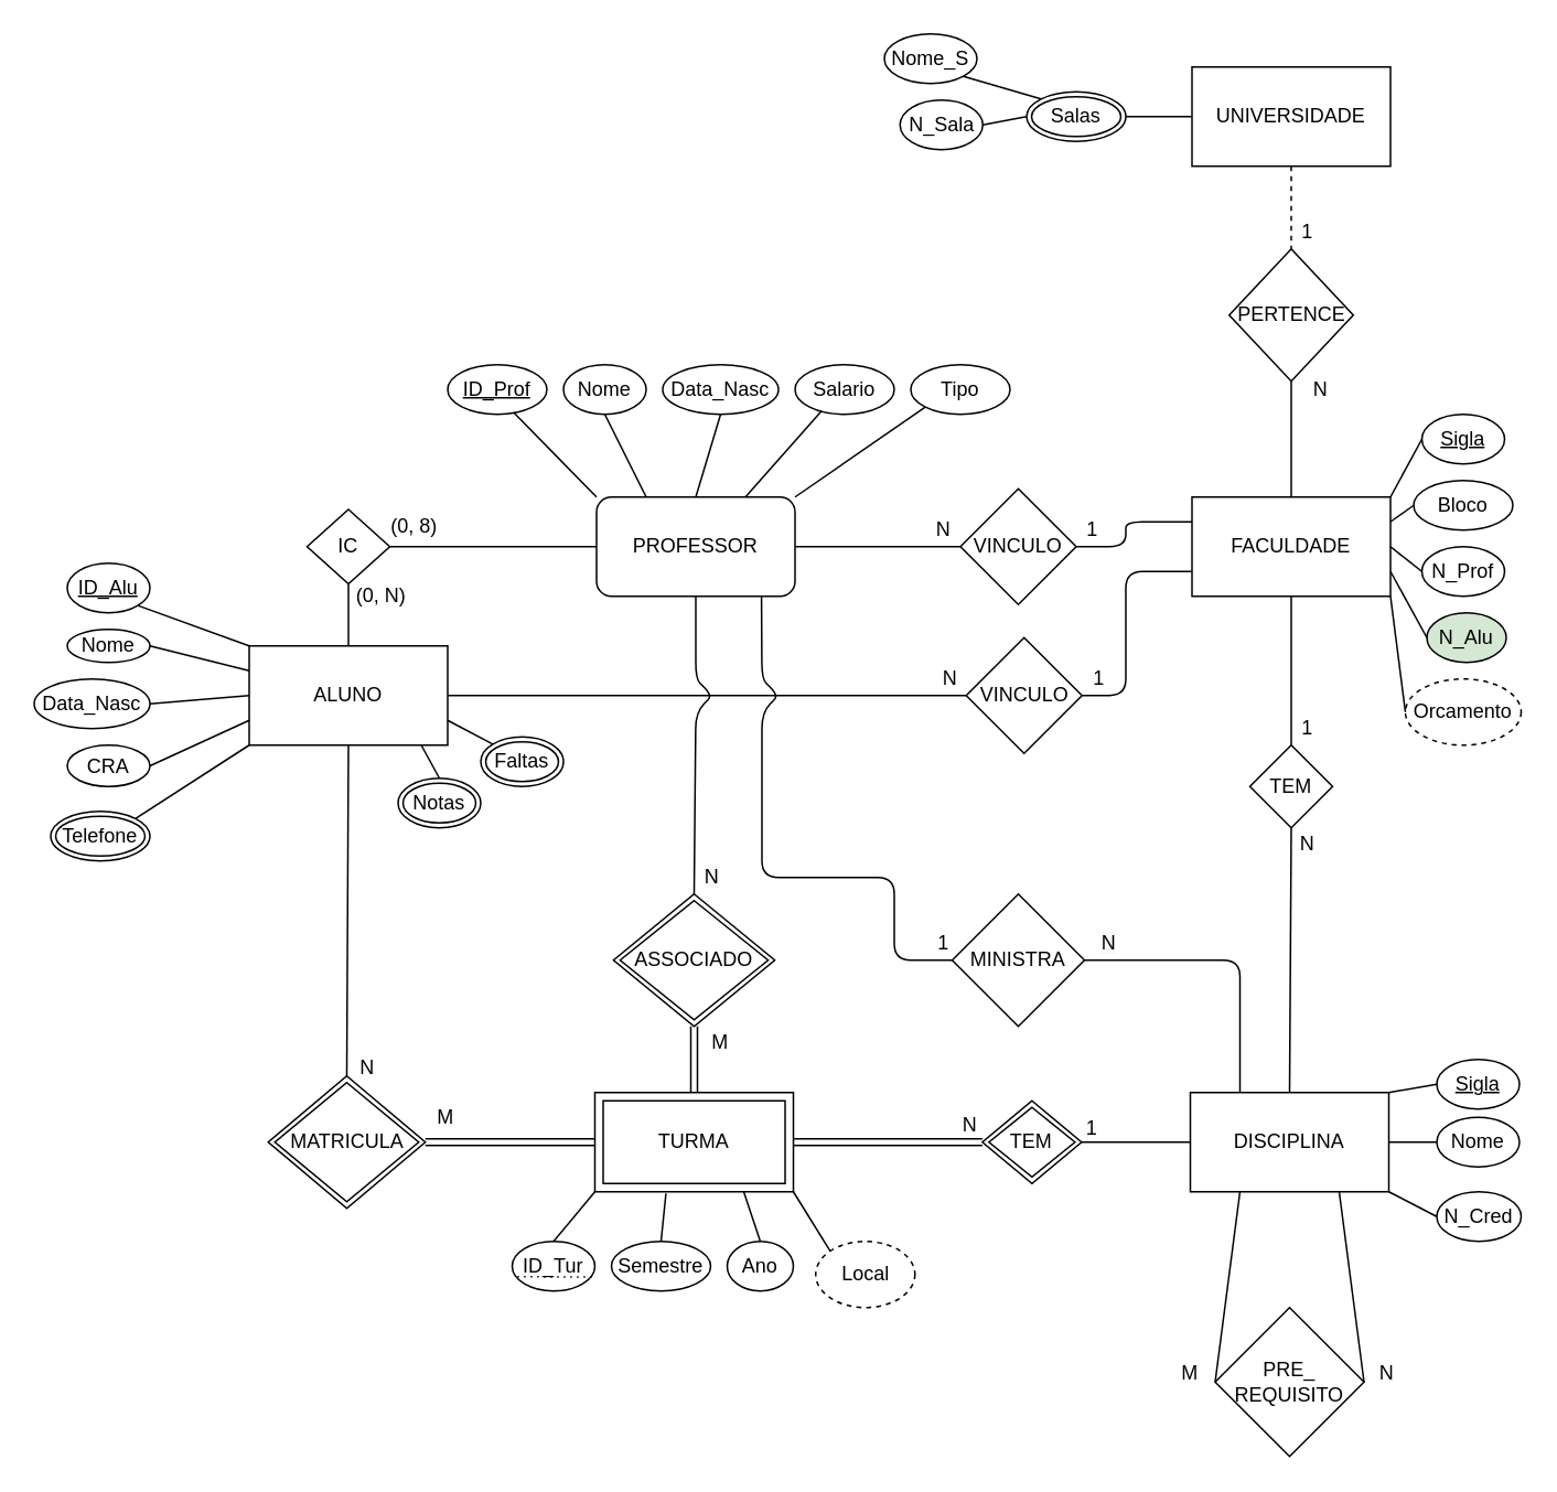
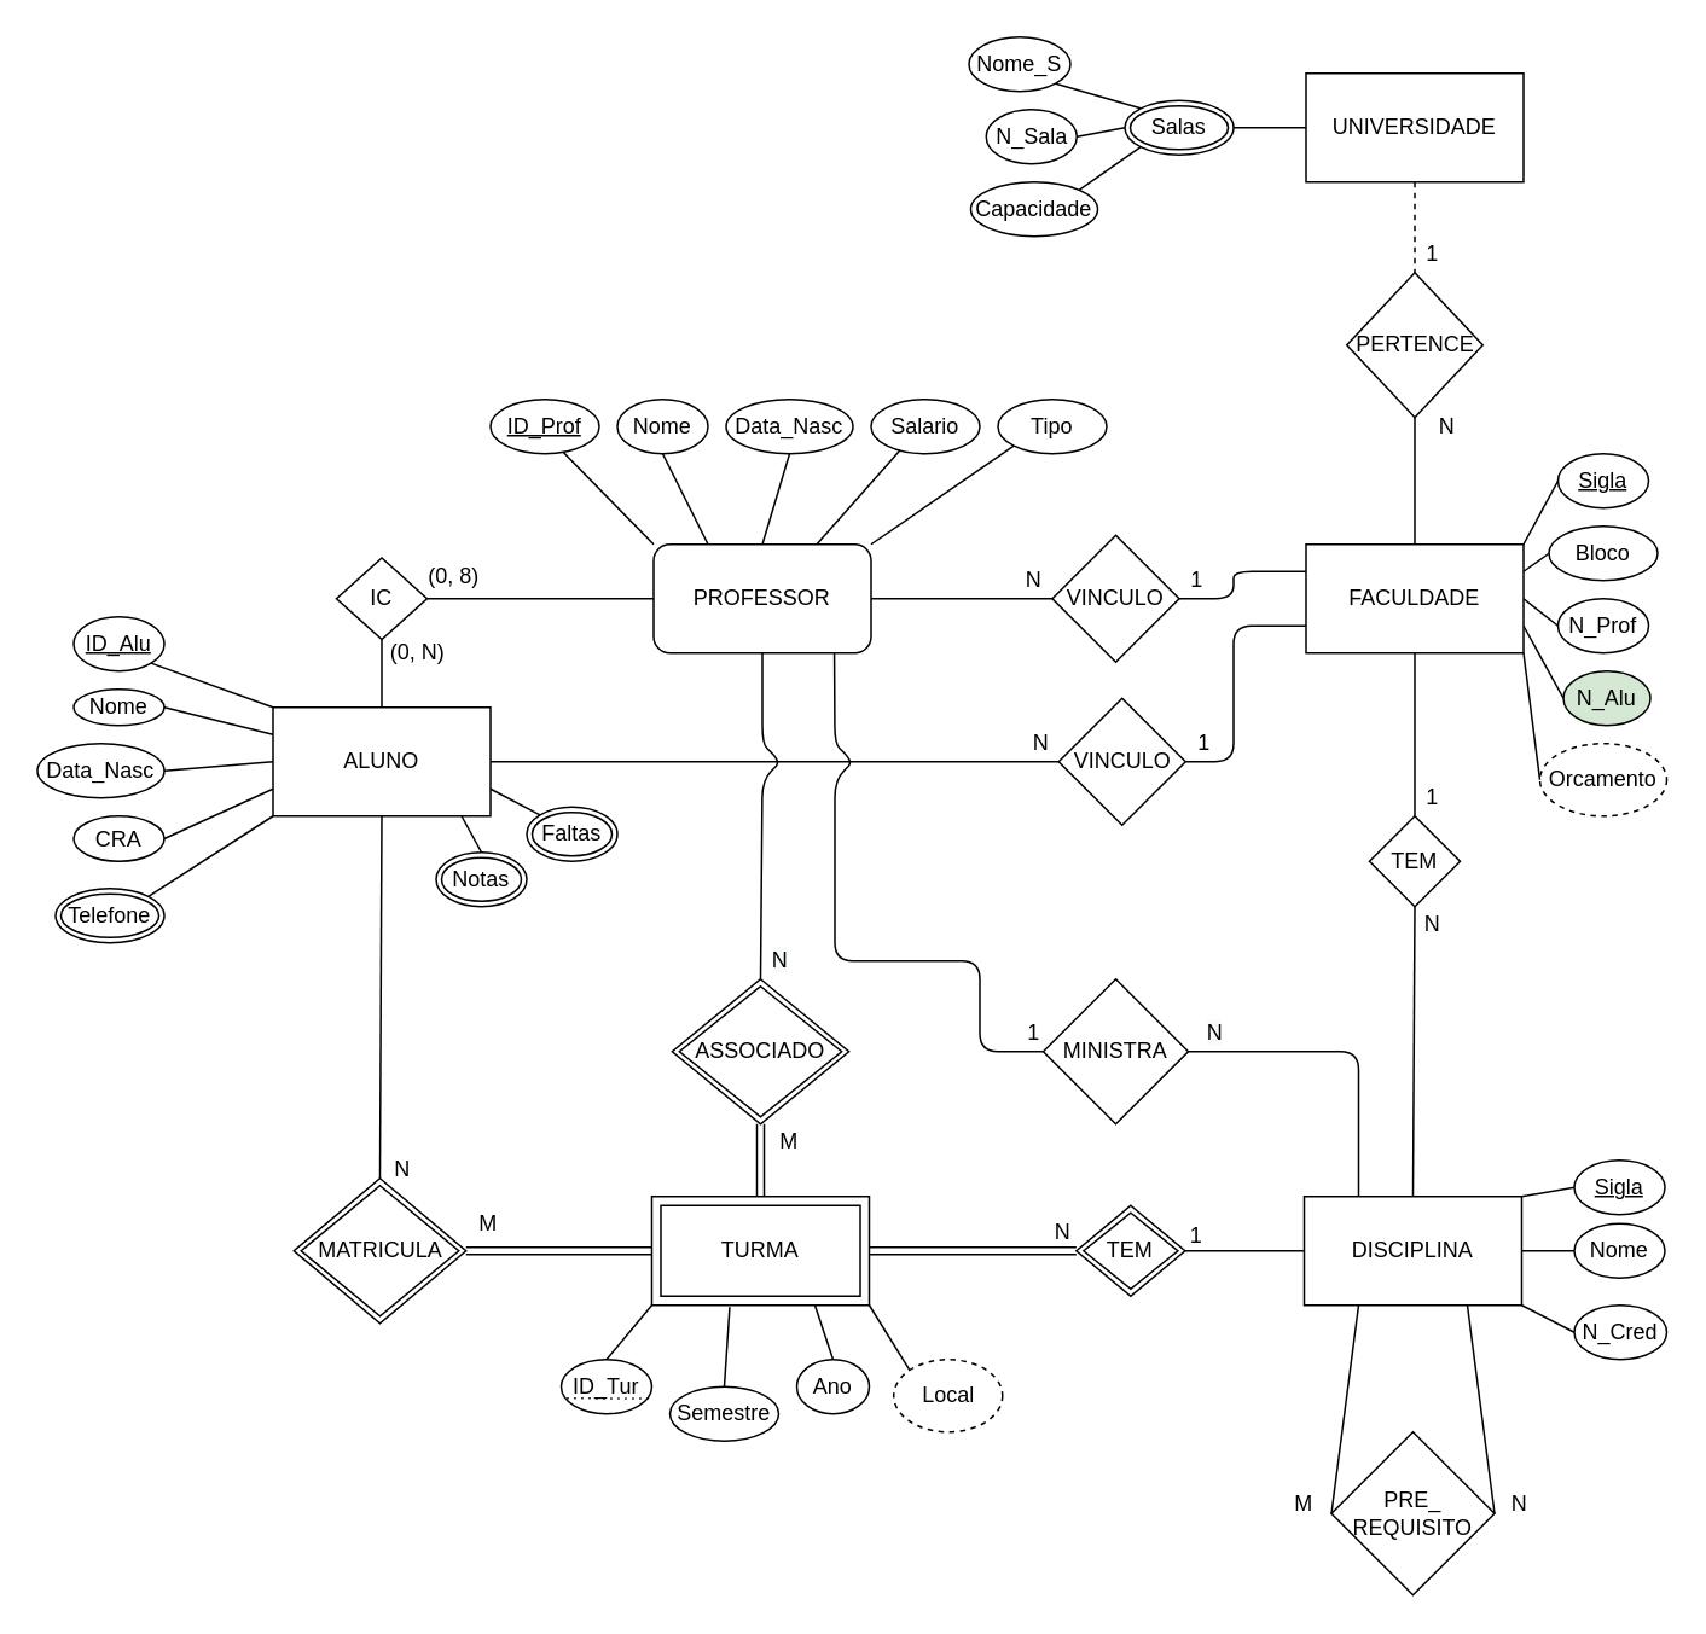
+ <mxCell id="74" value="" style="endArrow=none;html=1;entryX=1;entryY=0;entryDx=0;entryDy=0;exitX=0;exitY=1;exitDx=0;exitDy=0;" edge="1" parent="1" source="68" target="71"><mxGeometry width="50" height="50" relative="1" as="geometry"><mxPoint x="376" y="280" as="sourcePoint" /><mxPoint x="426" y="230" as="targetPoint" /></mxGeometry></mxCell>
+ <mxCell id="71" value="Capacidade" style="ellipse;whiteSpace=wrap;html=1;" vertex="1" parent="1"><mxGeometry x="535" y="100" width="70" height="30" as="geometry" /></mxCell>
- <mxCell id="83" value="Semestre" style="ellipse;whiteSpace=wrap;html=1;" vertex="1" parent="1"><mxGeometry x="369" y="750" width="60" height="30" as="geometry" /></mxCell>
+ <mxCell id="83" value="Semestre" style="ellipse;whiteSpace=wrap;html=1;" vertex="1" parent="1"><mxGeometry x="369" y="765" width="60" height="30" as="geometry" /></mxCell>
